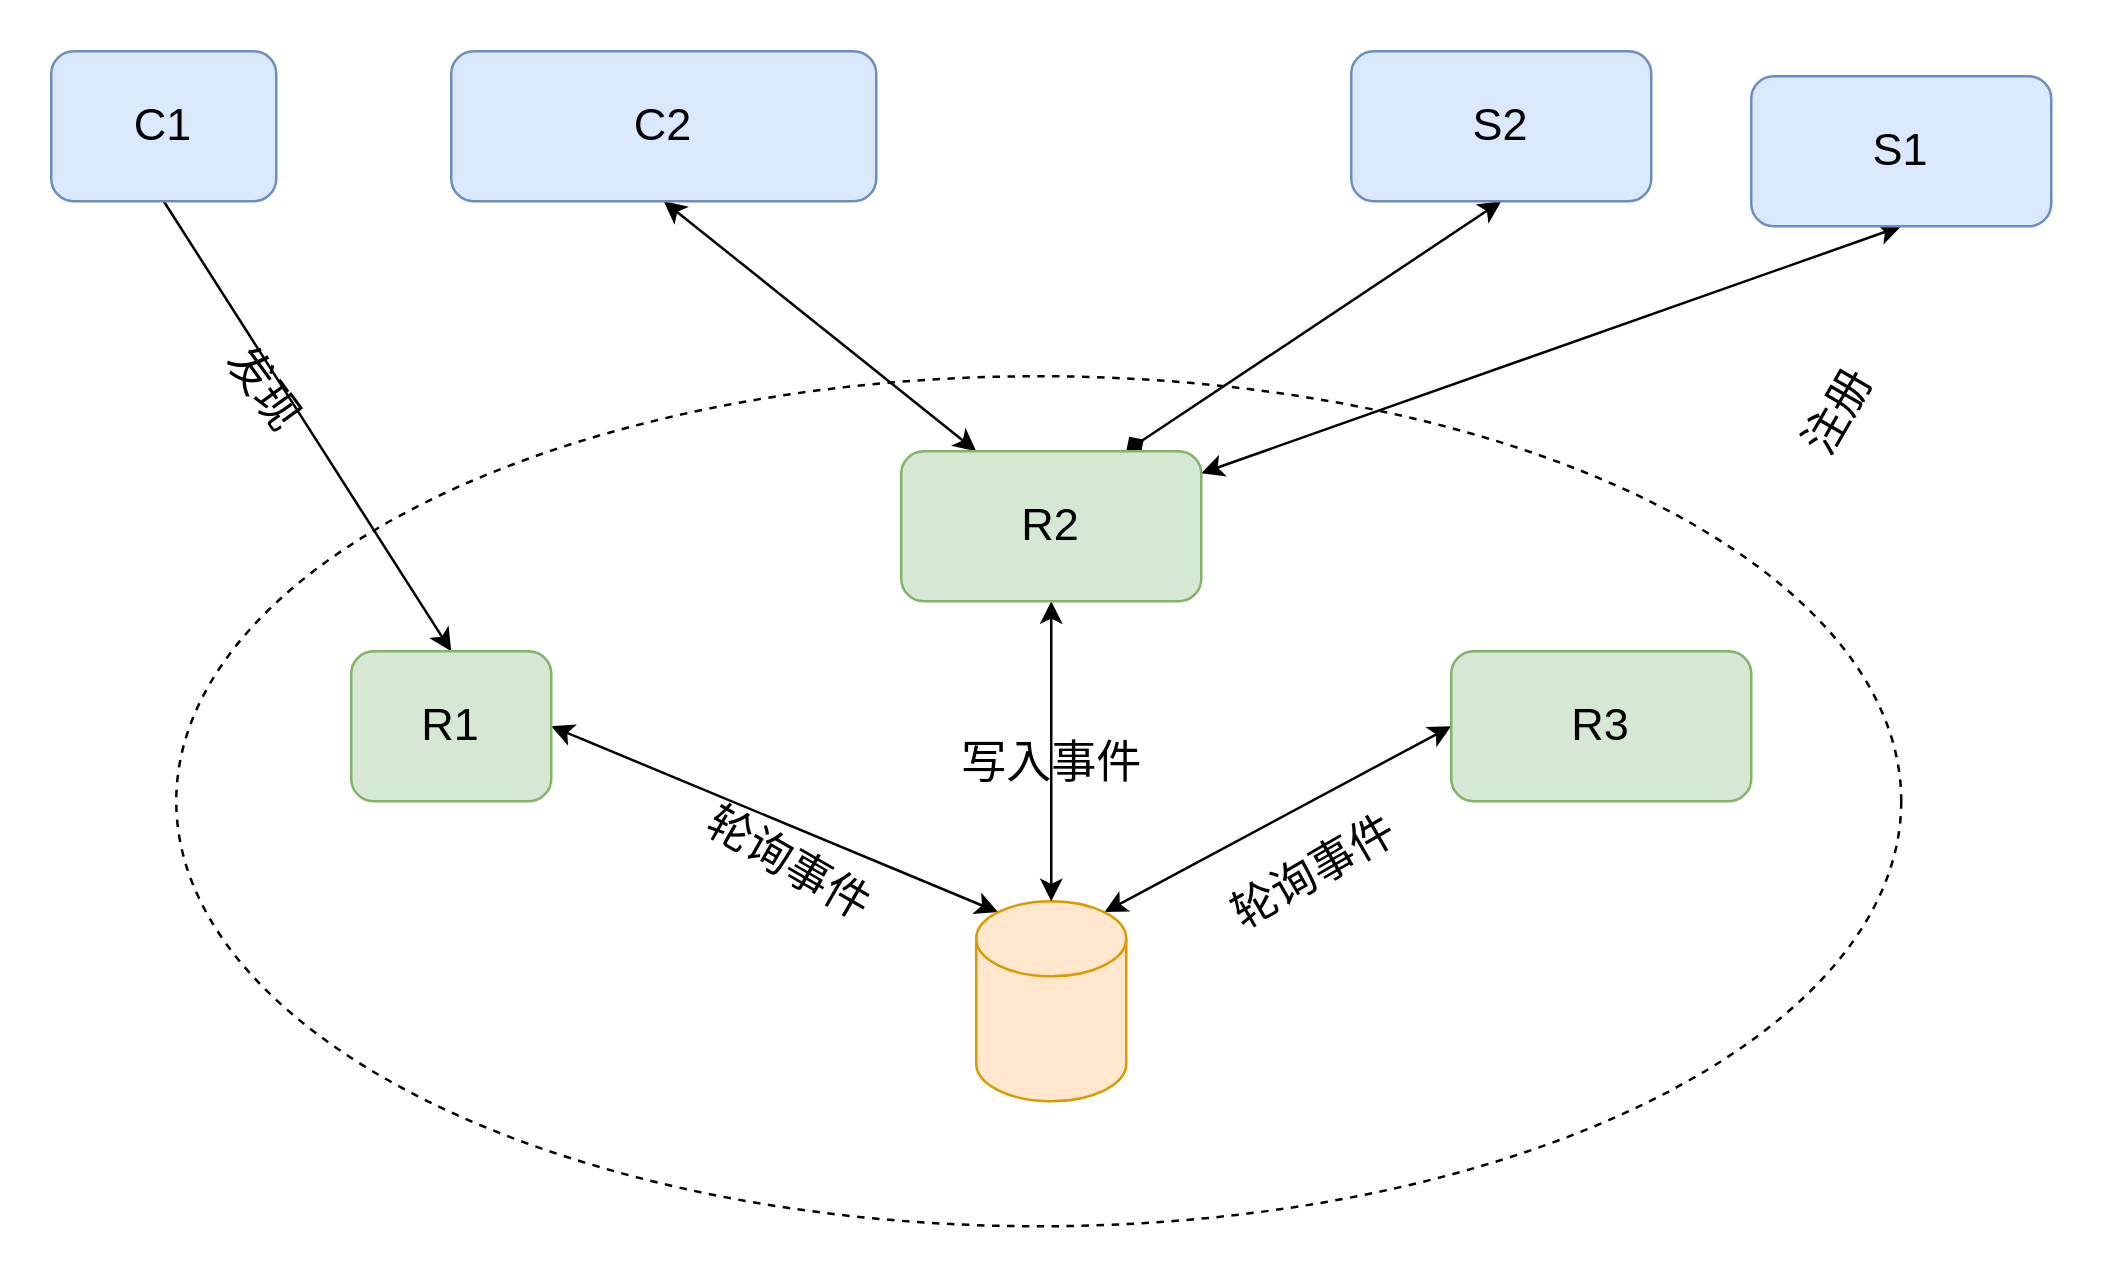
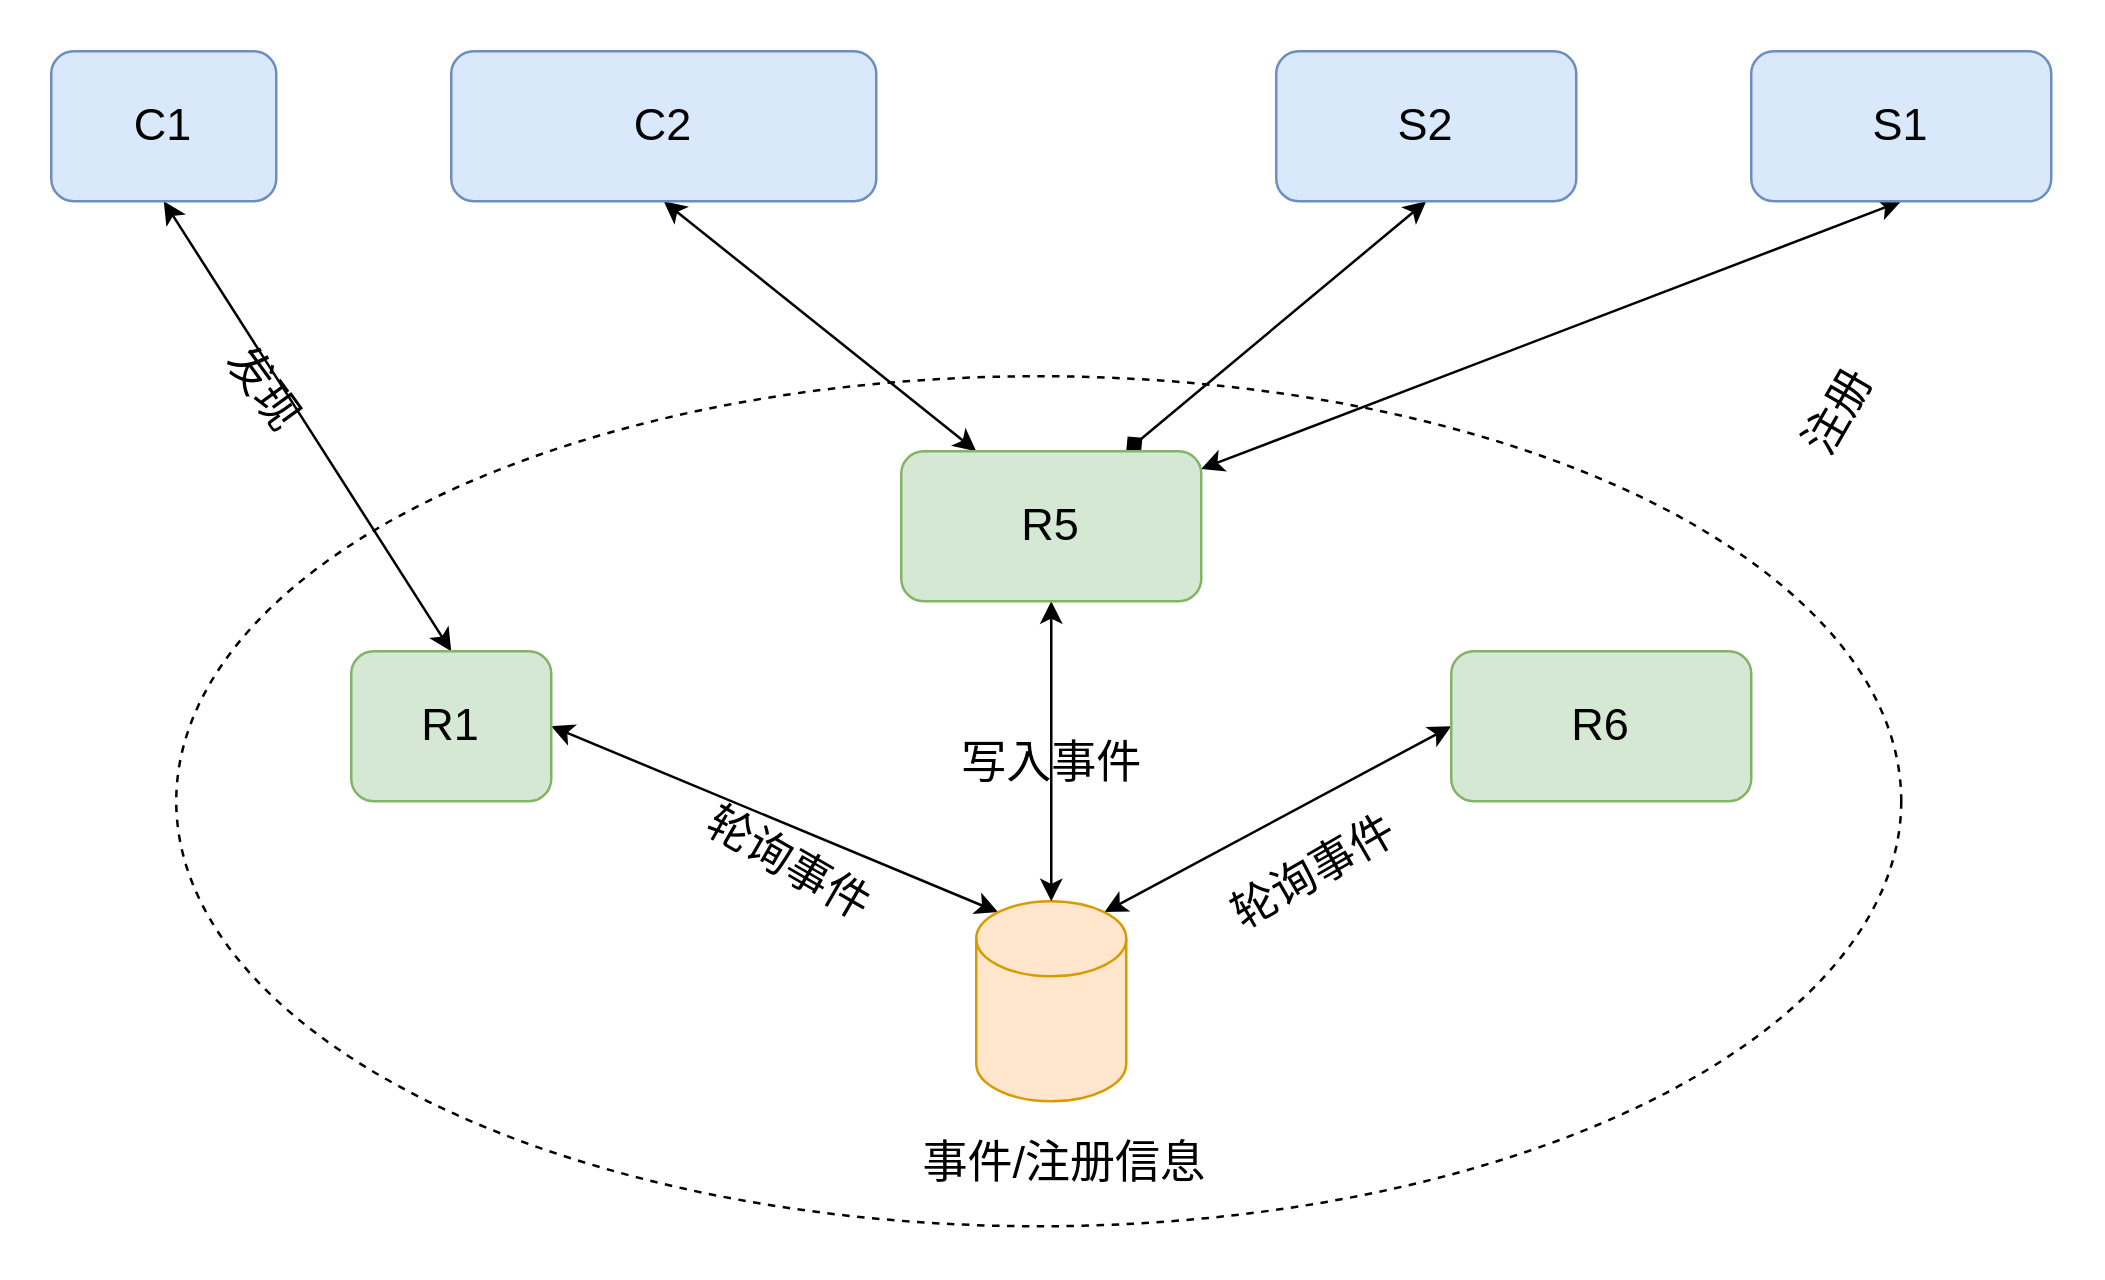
- <mxCell id="14" value="S2" style="rounded=1;whiteSpace=wrap;html=1;fontSize=18;horizontal=1;strokeWidth=1;fontStyle=0;fillColor=#dae8fc;strokeColor=#6c8ebf;" parent="1" vertex="1"><mxGeometry x="540" y="20" width="120" height="60" as="geometry" /></mxCell>
+ <mxCell id="14" value="S2" style="rounded=1;whiteSpace=wrap;html=1;fontSize=18;horizontal=1;strokeWidth=1;fontStyle=0;fillColor=#dae8fc;strokeColor=#6c8ebf;" parent="1" vertex="1"><mxGeometry x="510" y="20" width="120" height="60" as="geometry" /></mxCell>
- <mxCell id="12" value="S1" style="rounded=1;whiteSpace=wrap;html=1;fontSize=18;horizontal=1;strokeWidth=1;fontStyle=0;fillColor=#dae8fc;strokeColor=#6c8ebf;" parent="1" vertex="1"><mxGeometry x="700" y="30" width="120" height="60" as="geometry" /></mxCell>
+ <mxCell id="12" value="S1" style="rounded=1;whiteSpace=wrap;html=1;fontSize=18;horizontal=1;strokeWidth=1;fontStyle=0;fillColor=#dae8fc;strokeColor=#6c8ebf;" parent="1" vertex="1"><mxGeometry x="700" y="20" width="120" height="60" as="geometry" /></mxCell>
- <mxCell id="3" style="rounded=0;orthogonalLoop=1;jettySize=auto;html=1;exitX=0.5;exitY=0;exitDx=0;exitDy=0;entryX=0.5;entryY=1;entryDx=0;entryDy=0;horizontal=1;strokeWidth=1;fontStyle=0;startArrow=classic;startFill=1;endArrow=none;" parent="1" source="5" target="9" edge="1"><mxGeometry relative="1" as="geometry" /></mxCell>
+ <mxCell id="3" style="rounded=0;orthogonalLoop=1;jettySize=auto;html=1;exitX=0.5;exitY=0;exitDx=0;exitDy=0;entryX=0.5;entryY=1;entryDx=0;entryDy=0;horizontal=1;strokeWidth=1;fontStyle=0;startArrow=classic;startFill=1;" parent="1" source="5" target="9" edge="1"><mxGeometry relative="1" as="geometry" /></mxCell>
- <mxCell id="20" value="R2" style="rounded=1;whiteSpace=wrap;html=1;horizontal=1;strokeWidth=1;fontStyle=0;fontSize=18;fillColor=#d5e8d4;strokeColor=#82b366;" parent="1" vertex="1"><mxGeometry x="360" y="180" width="120" height="60" as="geometry" /></mxCell>
+ <mxCell id="20" value="R5" style="rounded=1;whiteSpace=wrap;html=1;horizontal=1;strokeWidth=1;fontStyle=0;fontSize=18;fillColor=#d5e8d4;strokeColor=#82b366;" parent="1" vertex="1"><mxGeometry x="360" y="180" width="120" height="60" as="geometry" /></mxCell>
- <mxCell id="8" value="R3" style="rounded=1;whiteSpace=wrap;html=1;horizontal=1;strokeWidth=1;fontStyle=0;fontSize=18;fillColor=#d5e8d4;strokeColor=#82b366;" parent="1" vertex="1"><mxGeometry x="580" y="260" width="120" height="60" as="geometry" /></mxCell>
+ <mxCell id="8" value="R6" style="rounded=1;whiteSpace=wrap;html=1;horizontal=1;strokeWidth=1;fontStyle=0;fontSize=18;fillColor=#d5e8d4;strokeColor=#82b366;" parent="1" vertex="1"><mxGeometry x="580" y="260" width="120" height="60" as="geometry" /></mxCell>
+ <mxCell id="16" value="事件/注册信息" style="text;html=1;resizable=0;autosize=1;align=center;verticalAlign=middle;points=[];fillColor=none;strokeColor=none;rounded=0;fontSize=18;fontStyle=0;strokeWidth=1;" parent="1" vertex="1"><mxGeometry x="360" y="450" width="130" height="30" as="geometry" /></mxCell>
